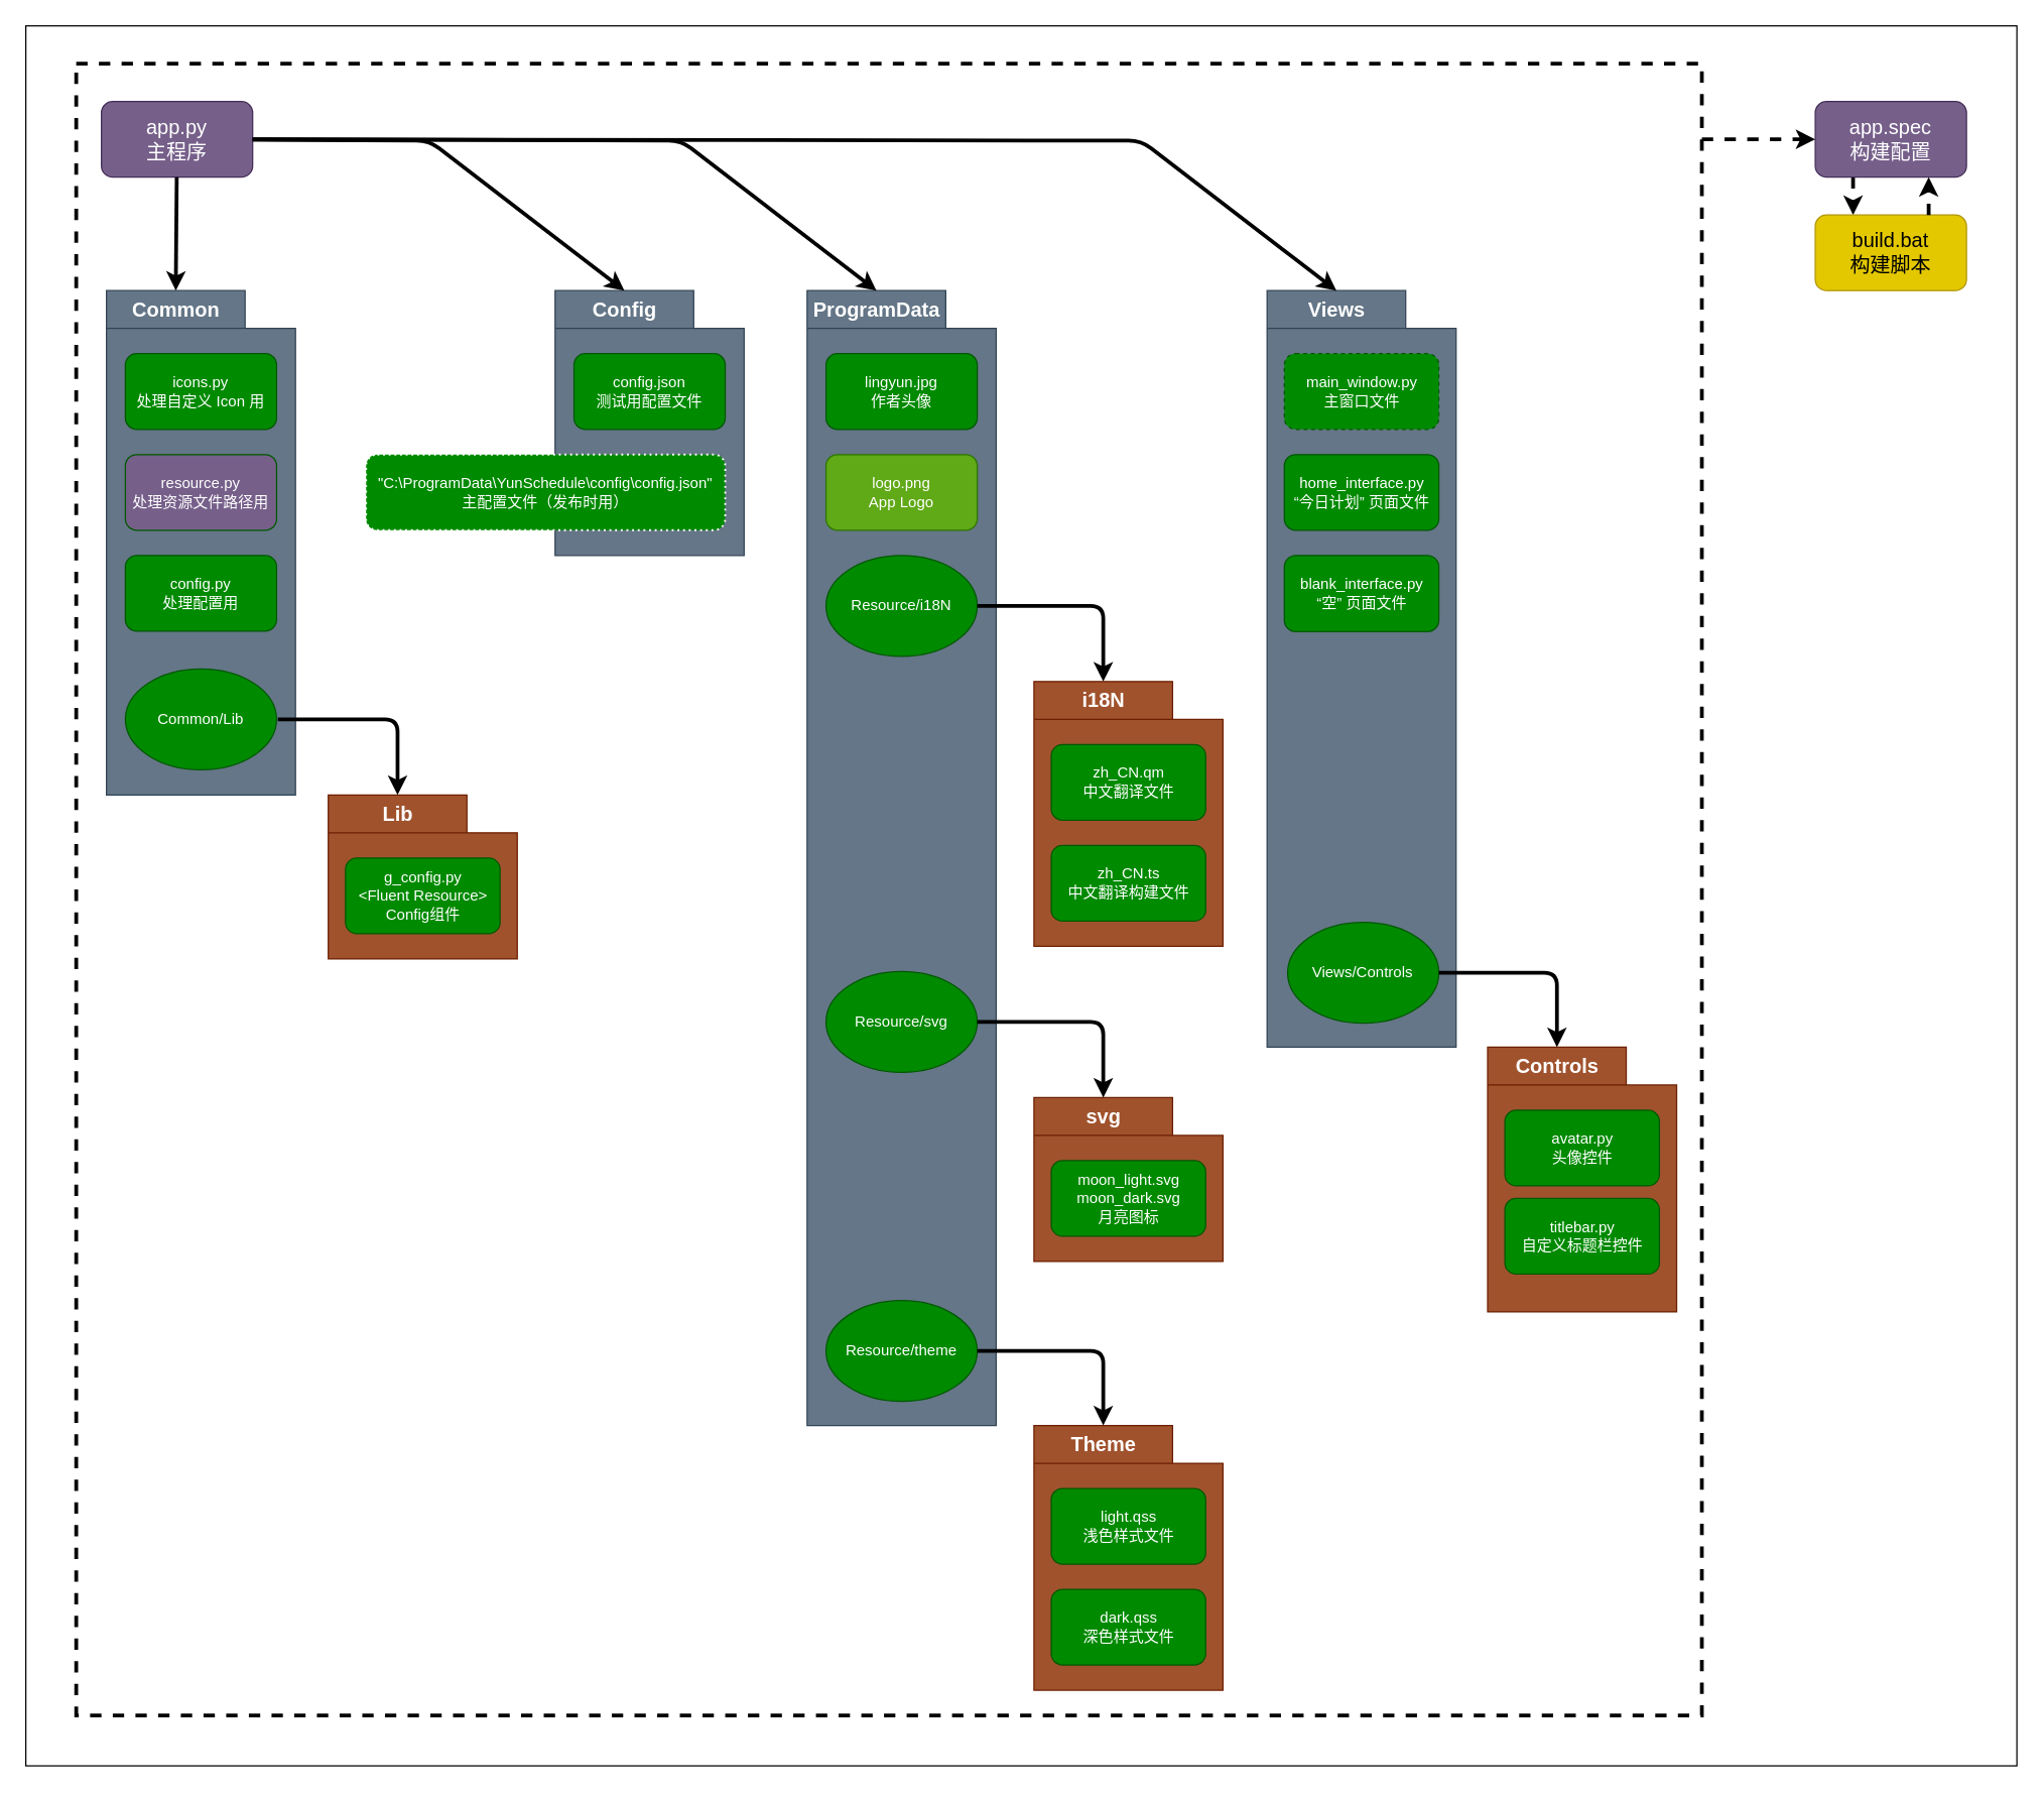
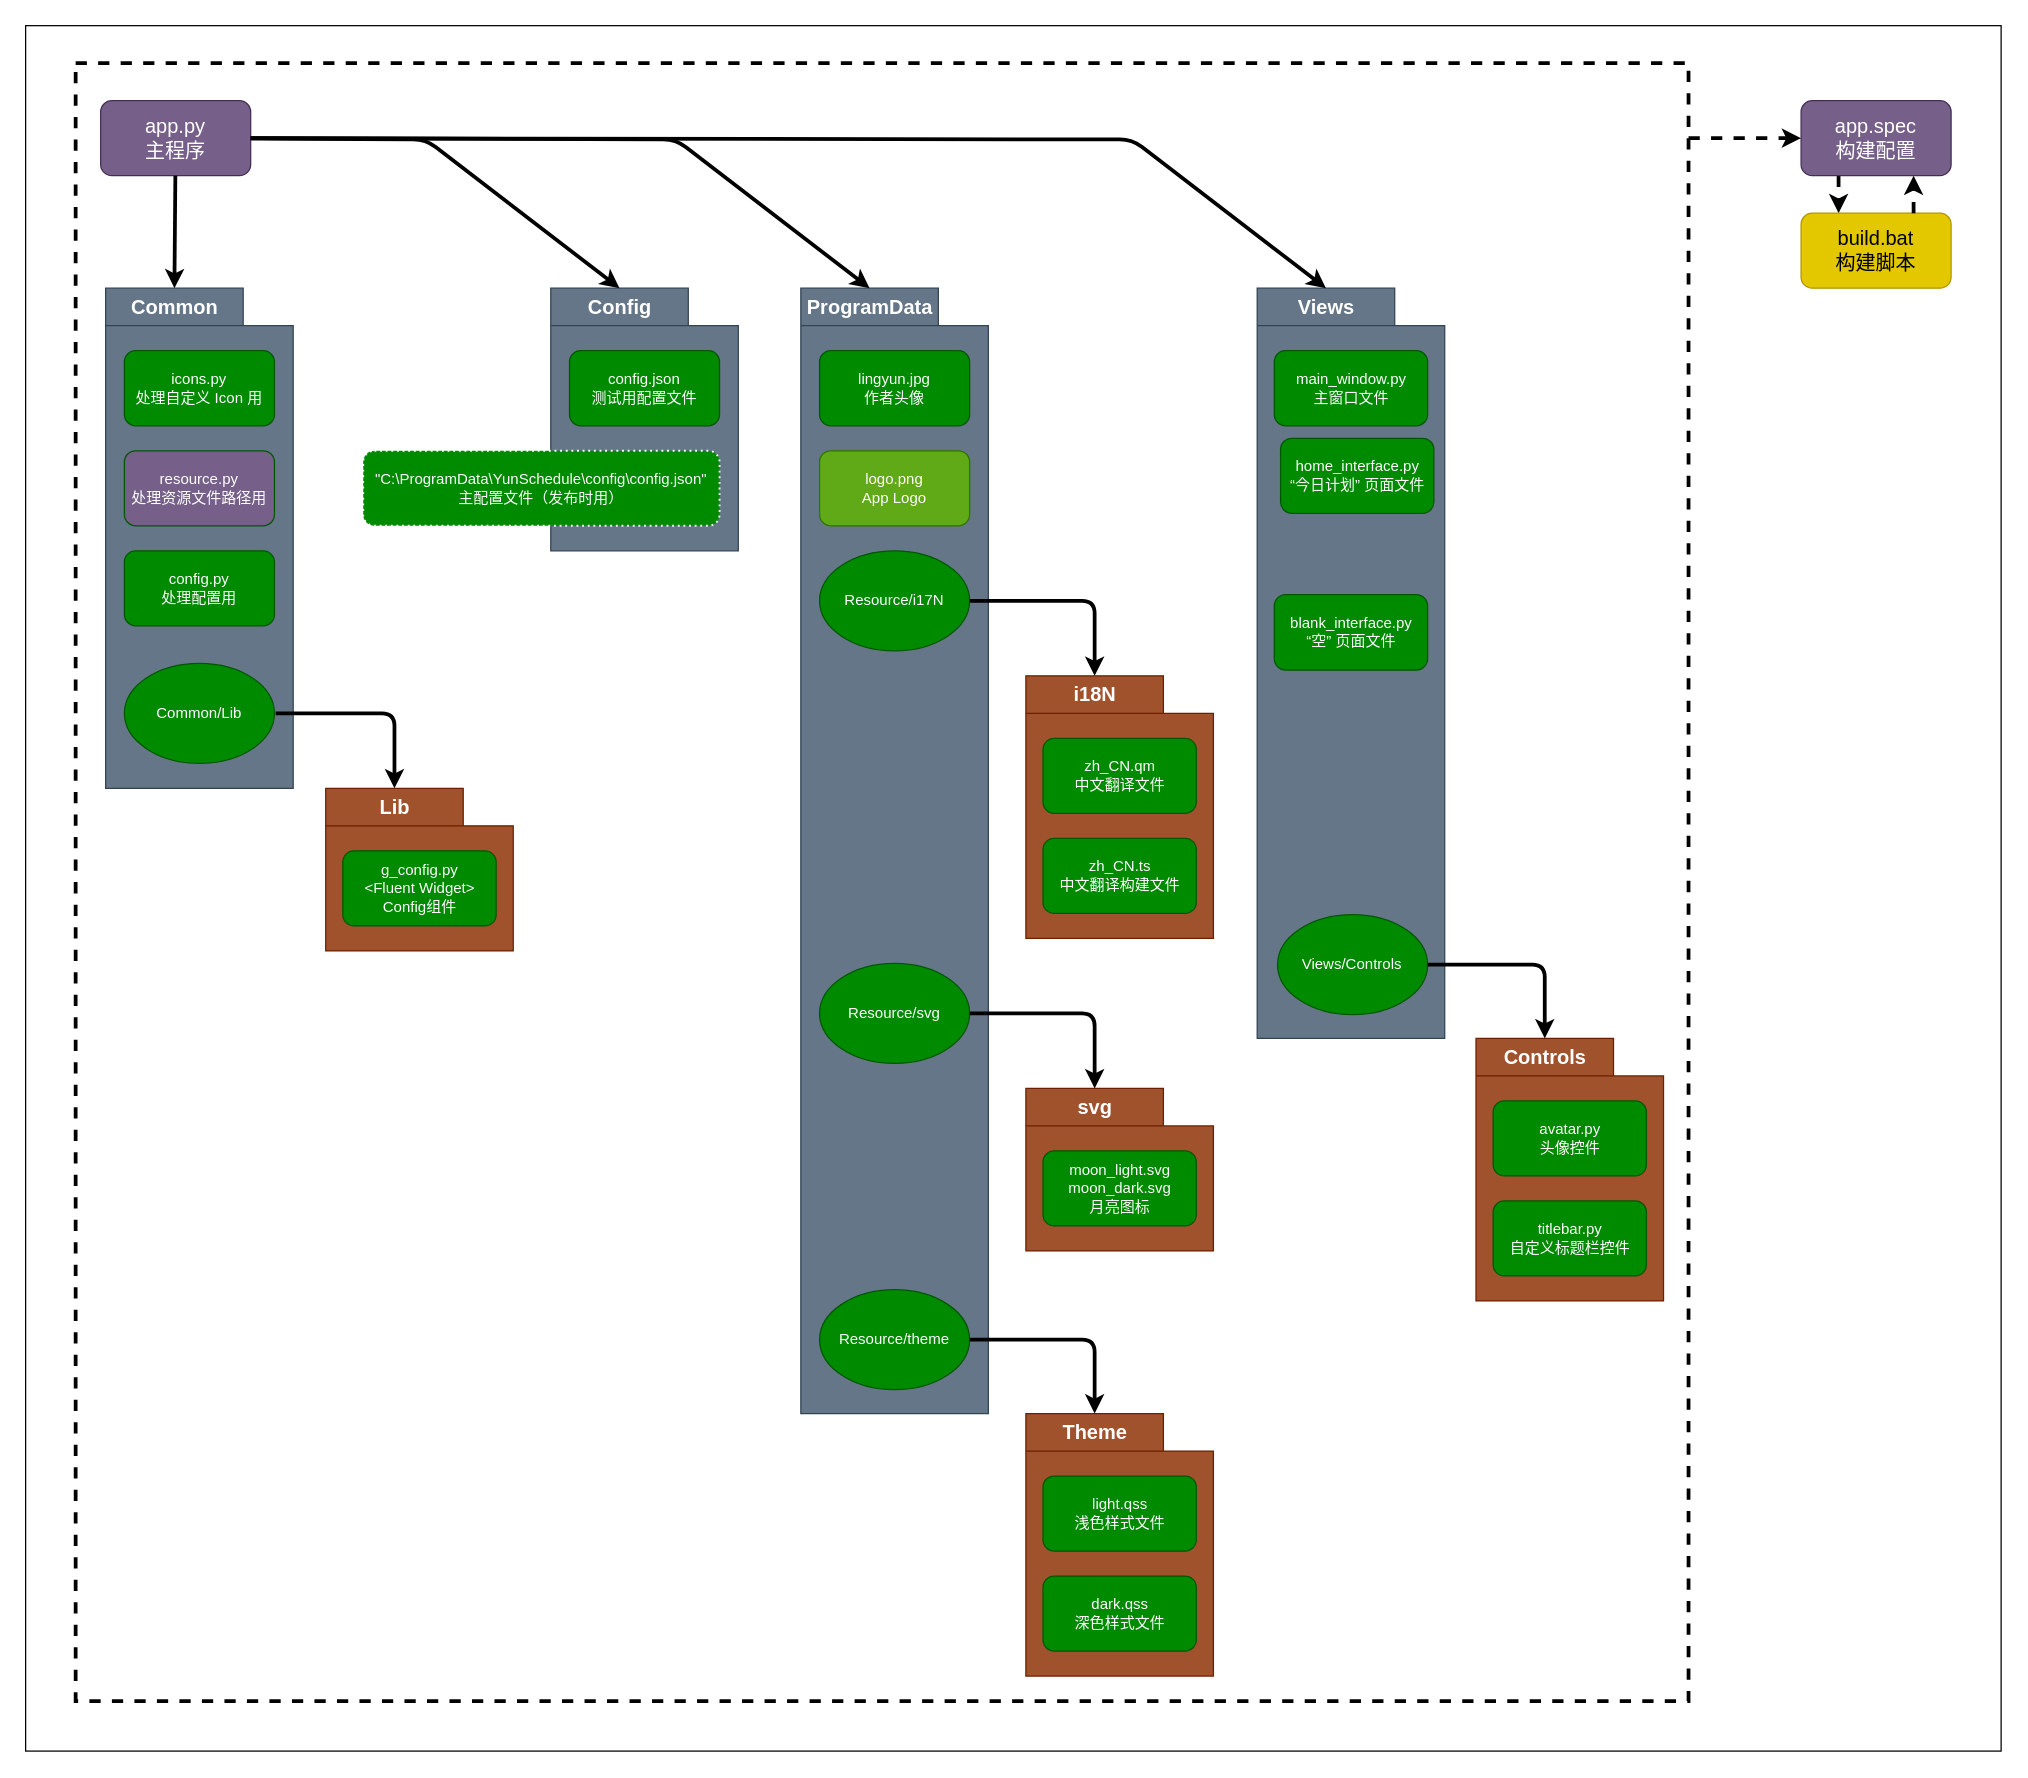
- <mxCell id="30" value="main_window.py&lt;br&gt;主窗口文件" style="rounded=1;whiteSpace=wrap;html=1;fillColor=#008a00;fontColor=#ffffff;strokeColor=#005700;dashed=1;" parent="26" vertex="1"><mxGeometry x="13.702" y="50" width="122.596" height="60" as="geometry" /></mxCell>
+ <mxCell id="30" value="main_window.py&lt;br&gt;主窗口文件" style="rounded=1;whiteSpace=wrap;html=1;fillColor=#008a00;fontColor=#ffffff;strokeColor=#005700;" parent="26" vertex="1"><mxGeometry x="13.702" y="50" width="122.596" height="60" as="geometry" /></mxCell>
- <mxCell id="29" value="home_interface.py&lt;br&gt;“今日计划” 页面文件" style="rounded=1;whiteSpace=wrap;html=1;fillColor=#008a00;fontColor=#ffffff;strokeColor=#005700;" parent="26" vertex="1"><mxGeometry x="13.702" y="130" width="122.596" height="60" as="geometry" /></mxCell>
+ <mxCell id="29" value="home_interface.py&lt;br&gt;“今日计划” 页面文件" style="rounded=1;whiteSpace=wrap;html=1;fillColor=#008a00;fontColor=#ffffff;strokeColor=#005700;" parent="26" vertex="1"><mxGeometry x="18.702" y="120" width="122.596" height="60" as="geometry" /></mxCell>
- <mxCell id="28" value="blank_interface.py&lt;br&gt;“空” 页面文件" style="rounded=1;whiteSpace=wrap;html=1;fillColor=#008a00;fontColor=#ffffff;strokeColor=#005700;" parent="26" vertex="1"><mxGeometry x="13.702" y="210" width="122.596" height="60.45" as="geometry" /></mxCell>
+ <mxCell id="28" value="blank_interface.py&lt;br&gt;“空” 页面文件" style="rounded=1;whiteSpace=wrap;html=1;fillColor=#008a00;fontColor=#ffffff;strokeColor=#005700;" parent="26" vertex="1"><mxGeometry x="13.702" y="245" width="122.596" height="60.45" as="geometry" /></mxCell>
- <mxCell id="19" value="Resource/i18N" style="ellipse;whiteSpace=wrap;html=1;fillColor=#008a00;fontColor=#ffffff;strokeColor=#005700;rounded=1;" parent="15" vertex="1"><mxGeometry x="15" y="210" width="120" height="80" as="geometry" /></mxCell>
+ <mxCell id="19" value="Resource/i17N" style="ellipse;whiteSpace=wrap;html=1;fillColor=#008a00;fontColor=#ffffff;strokeColor=#005700;rounded=1;" parent="15" vertex="1"><mxGeometry x="15" y="210" width="120" height="80" as="geometry" /></mxCell>
- <mxCell id="58" value="g_config.py&lt;br&gt;&amp;lt;Fluent Resource&amp;gt;&lt;br&gt;Config组件" style="rounded=1;whiteSpace=wrap;html=1;fillColor=#008a00;fontColor=#ffffff;strokeColor=#005700;" parent="56" vertex="1"><mxGeometry x="13.702" y="50" width="122.596" height="60" as="geometry" /></mxCell>
+ <mxCell id="58" value="g_config.py&lt;br&gt;&amp;lt;Fluent Widget&amp;gt;&lt;br&gt;Config组件" style="rounded=1;whiteSpace=wrap;html=1;fillColor=#008a00;fontColor=#ffffff;strokeColor=#005700;" parent="56" vertex="1"><mxGeometry x="13.702" y="50" width="122.596" height="60" as="geometry" /></mxCell>
- <mxCell id="25" value="titlebar.py&lt;br&gt;自定义标题栏控件" style="rounded=1;whiteSpace=wrap;html=1;fillColor=#008a00;fontColor=#ffffff;strokeColor=#005700;" parent="22" vertex="1"><mxGeometry x="13.702" y="120" width="122.596" height="60" as="geometry" /></mxCell>
+ <mxCell id="25" value="titlebar.py&lt;br&gt;自定义标题栏控件" style="rounded=1;whiteSpace=wrap;html=1;fillColor=#008a00;fontColor=#ffffff;strokeColor=#005700;" parent="22" vertex="1"><mxGeometry x="13.702" y="130" width="122.596" height="60" as="geometry" /></mxCell>
